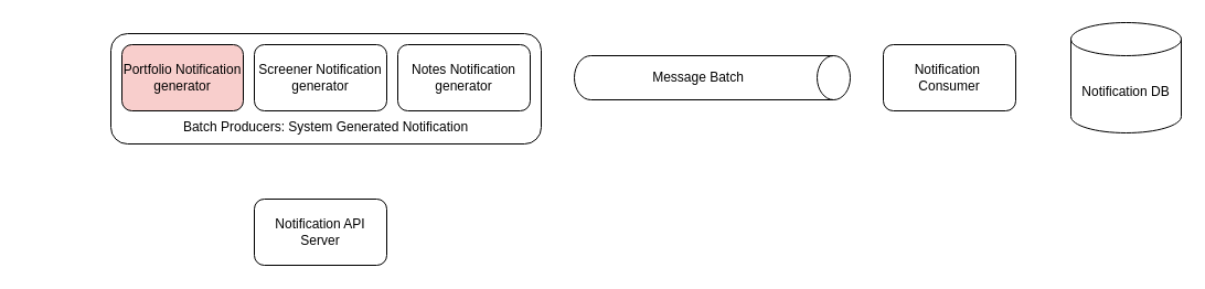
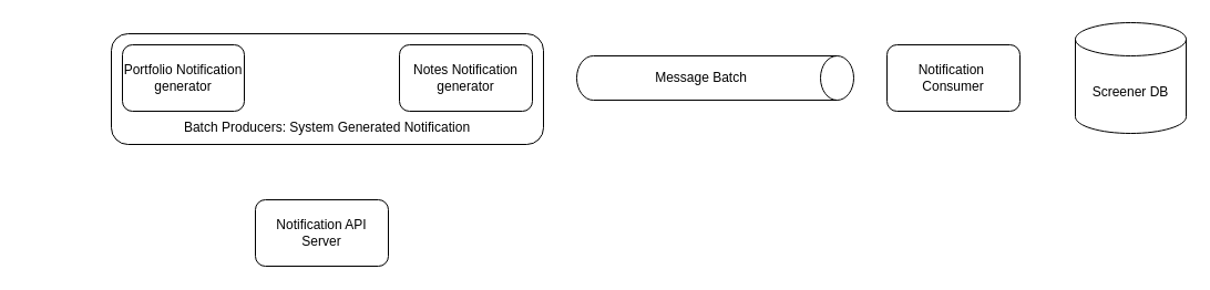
- <mxCell id="4" value="&lt;span&gt;Portfolio Notification&lt;/span&gt;&lt;br&gt;&lt;span&gt;generator&lt;/span&gt;" style="rounded=1;whiteSpace=wrap;html=1;fillColor=#f8cecc;" vertex="1" parent="1"><mxGeometry x="110" y="40" width="110" height="60" as="geometry" /></mxCell>
+ <mxCell id="4" value="&lt;span&gt;Portfolio Notification&lt;/span&gt;&lt;br&gt;&lt;span&gt;generator&lt;/span&gt;" style="rounded=1;whiteSpace=wrap;html=1;" vertex="1" parent="1"><mxGeometry x="110" y="40" width="110" height="60" as="geometry" /></mxCell>
- <mxCell id="10" value="&lt;span&gt;Screener Notification&lt;/span&gt;&lt;br&gt;&lt;span&gt;generator&lt;/span&gt;" style="rounded=1;whiteSpace=wrap;html=1;" vertex="1" parent="1"><mxGeometry x="230" y="40" width="120" height="60" as="geometry" /></mxCell>
- <mxCell id="6" value="Notification DB&lt;br&gt;" style="shape=cylinder3;whiteSpace=wrap;html=1;boundedLbl=1;backgroundOutline=1;size=15;" vertex="1" parent="1"><mxGeometry x="970" y="20" width="100" height="100" as="geometry" /></mxCell>
+ <mxCell id="6" value="Screener DB&lt;br&gt;" style="shape=cylinder3;whiteSpace=wrap;html=1;boundedLbl=1;backgroundOutline=1;size=15;" vertex="1" parent="1"><mxGeometry x="970" y="20" width="100" height="100" as="geometry" /></mxCell>
